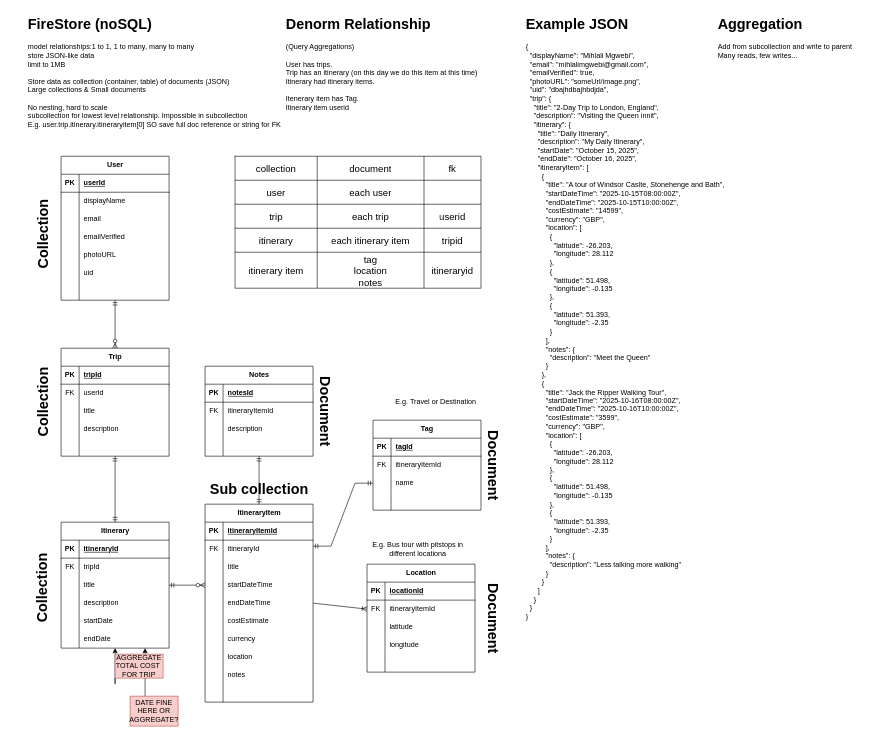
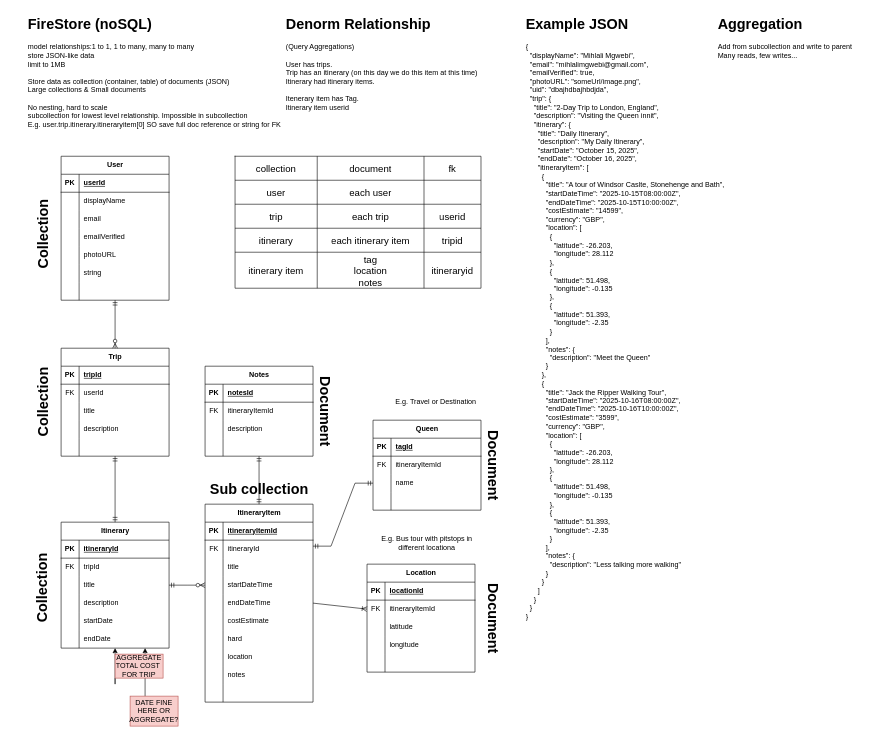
- <mxCell id="57" value="uid" style="shape=partialRectangle;connectable=0;fillColor=none;top=0;left=0;bottom=0;right=0;align=left;spacingLeft=6;overflow=hidden;whiteSpace=wrap;html=1;" vertex="1" parent="55"><mxGeometry x="30" width="150" height="30" as="geometry"><mxRectangle width="150" height="30" as="alternateBounds" /></mxGeometry></mxCell>
+ <mxCell id="57" value="string" style="shape=partialRectangle;connectable=0;fillColor=none;top=0;left=0;bottom=0;right=0;align=left;spacingLeft=6;overflow=hidden;whiteSpace=wrap;html=1;" vertex="1" parent="55"><mxGeometry x="30" width="150" height="30" as="geometry"><mxRectangle width="150" height="30" as="alternateBounds" /></mxGeometry></mxCell>
- <mxCell id="92" value="Tag" style="shape=table;startSize=30;container=1;collapsible=1;childLayout=tableLayout;fixedRows=1;rowLines=0;fontStyle=1;align=center;resizeLast=1;html=1;" vertex="1" parent="1"><mxGeometry x="621" y="700" width="180" height="150" as="geometry" /></mxCell>
+ <mxCell id="92" value="Queen" style="shape=table;startSize=30;container=1;collapsible=1;childLayout=tableLayout;fixedRows=1;rowLines=0;fontStyle=1;align=center;resizeLast=1;html=1;" vertex="1" parent="1"><mxGeometry x="621" y="700" width="180" height="150" as="geometry" /></mxCell>
- <mxCell id="122" value="E.g. Bus tour with pitstops in different locationa" style="text;html=1;strokeColor=none;fillColor=none;align=center;verticalAlign=middle;whiteSpace=wrap;rounded=0;" vertex="1" parent="1"><mxGeometry x="611" y="900" width="170" height="30" as="geometry" /></mxCell>
+ <mxCell id="122" value="E.g. Bus tour with pitstops in different locationa" style="text;html=1;strokeColor=none;fillColor=none;align=center;verticalAlign=middle;whiteSpace=wrap;rounded=0;" vertex="1" parent="1"><mxGeometry x="626" y="890" width="170" height="30" as="geometry" /></mxCell>
- <mxCell id="82" value="currency" style="shape=partialRectangle;connectable=0;fillColor=none;top=0;left=0;bottom=0;right=0;align=left;spacingLeft=6;overflow=hidden;whiteSpace=wrap;html=1;" vertex="1" parent="80"><mxGeometry x="30" width="150" height="30" as="geometry"><mxRectangle width="150" height="30" as="alternateBounds" /></mxGeometry></mxCell>
+ <mxCell id="82" value="hard" style="shape=partialRectangle;connectable=0;fillColor=none;top=0;left=0;bottom=0;right=0;align=left;spacingLeft=6;overflow=hidden;whiteSpace=wrap;html=1;" vertex="1" parent="80"><mxGeometry x="30" width="150" height="30" as="geometry"><mxRectangle width="150" height="30" as="alternateBounds" /></mxGeometry></mxCell>
